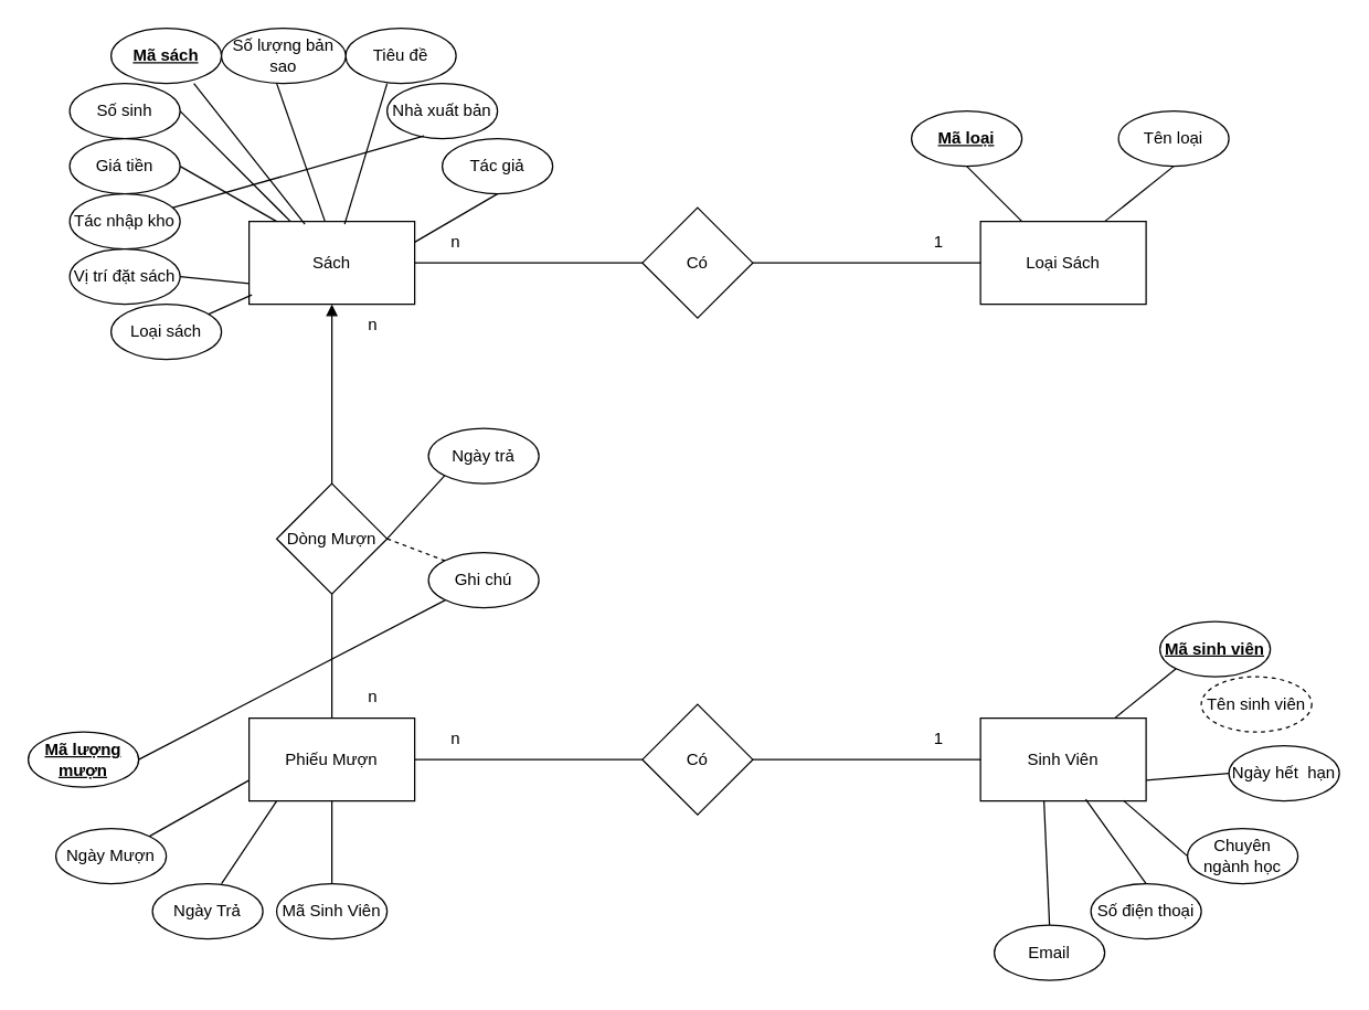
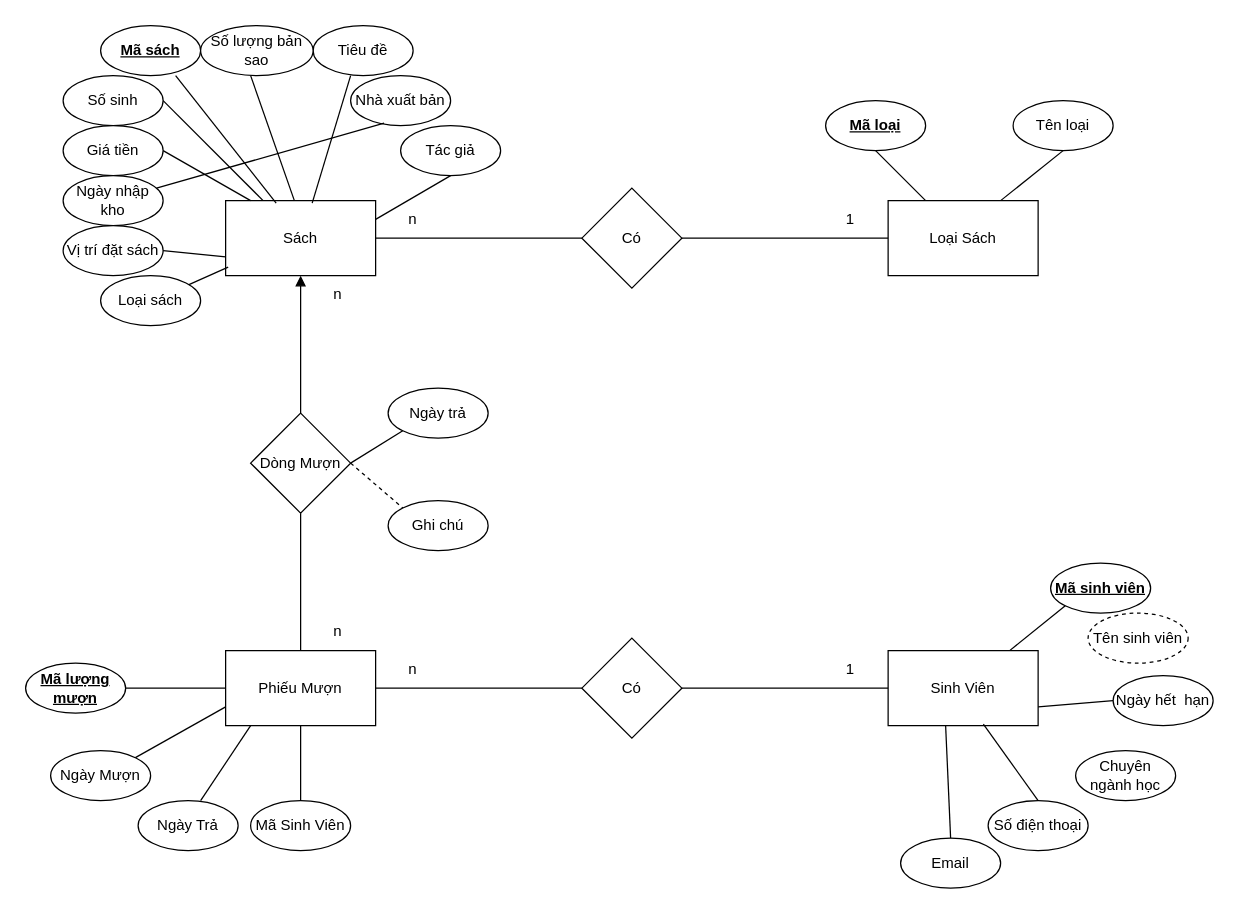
- <mxCell id="13" value="Tác nhập kho" style="ellipse;whiteSpace=wrap;html=1;" parent="1" vertex="1"><mxGeometry x="50" y="140" width="80" height="40" as="geometry" /></mxCell>
+ <mxCell id="13" value="Ngày nhập kho" style="ellipse;whiteSpace=wrap;html=1;" parent="1" vertex="1"><mxGeometry x="50" y="140" width="80" height="40" as="geometry" /></mxCell>
- <mxCell id="48" value="Dòng Mượn" style="rhombus;whiteSpace=wrap;html=1;" vertex="1" parent="1"><mxGeometry x="200" y="350" width="80" height="80" as="geometry" /></mxCell>
+ <mxCell id="48" value="Dòng Mượn" style="rhombus;whiteSpace=wrap;html=1;" vertex="1" parent="1"><mxGeometry x="200" y="330" width="80" height="80" as="geometry" /></mxCell>
- <mxCell id="30" value="" style="endArrow=none;html=1;rounded=0;exitX=1;exitY=0.5;exitDx=0;exitDy=0;" parent="1" target="58" edge="1" source="29"><mxGeometry width="50" height="50" relative="1" as="geometry"><mxPoint x="110" y="630" as="sourcePoint" /><mxPoint x="280" y="620" as="targetPoint" /></mxGeometry></mxCell>
+ <mxCell id="30" value="" style="endArrow=none;html=1;rounded=0;entryX=0;entryY=0.5;entryDx=0;entryDy=0;exitX=1;exitY=0.5;exitDx=0;exitDy=0;" parent="1" target="5" edge="1" source="29"><mxGeometry width="50" height="50" relative="1" as="geometry"><mxPoint x="110" y="630" as="sourcePoint" /><mxPoint x="280" y="620" as="targetPoint" /></mxGeometry></mxCell>
- <mxCell id="63" value="" style="endArrow=none;html=1;rounded=0;entryX=0;entryY=0.5;entryDx=0;entryDy=0;exitX=0.862;exitY=0.993;exitDx=0;exitDy=0;exitPerimeter=0;" edge="1" parent="1" source="4" target="37"><mxGeometry width="50" height="50" relative="1" as="geometry"><mxPoint x="821" y="584" as="sourcePoint" /><mxPoint x="796" y="620" as="targetPoint" /></mxGeometry></mxCell>
